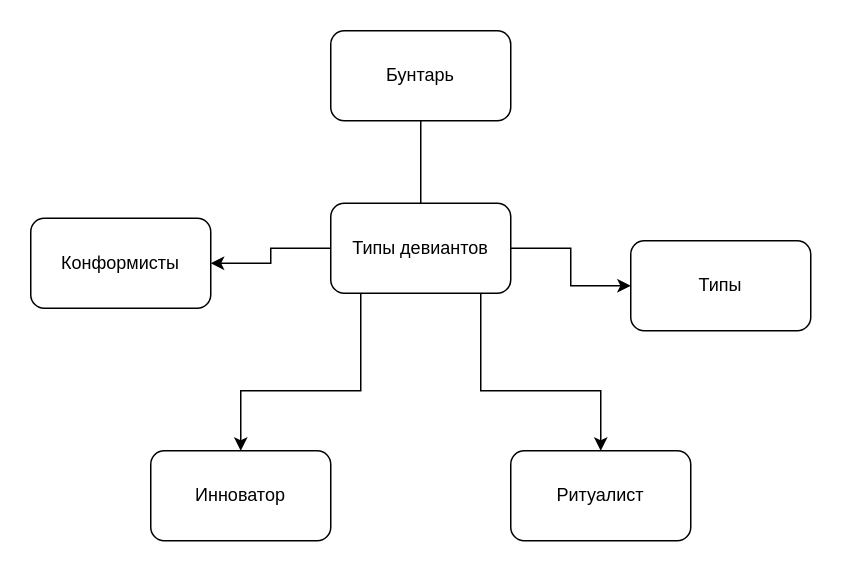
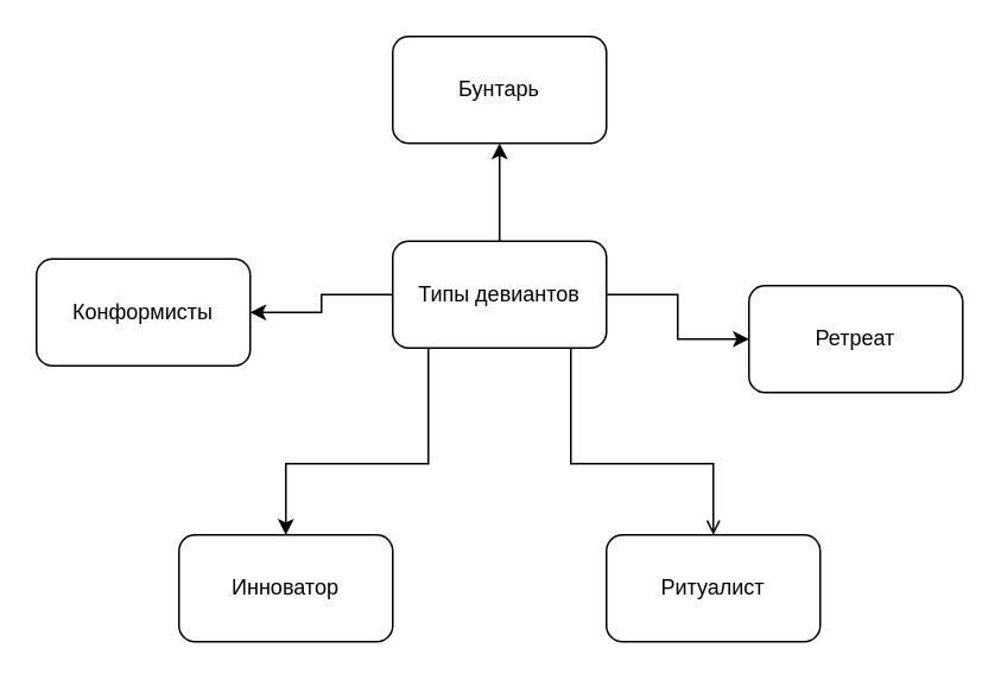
- <mxCell id="3" value="" style="edgeStyle=orthogonalEdgeStyle;rounded=0;orthogonalLoop=1;jettySize=auto;html=1;endArrow=none;" edge="1" parent="1" source="7" target="12"><mxGeometry relative="1" as="geometry" /></mxCell>
+ <mxCell id="3" value="" style="edgeStyle=orthogonalEdgeStyle;rounded=0;orthogonalLoop=1;jettySize=auto;html=1;" edge="1" parent="1" source="7" target="12"><mxGeometry relative="1" as="geometry" /></mxCell>
- <mxCell id="11" value="Типы" style="rounded=1;whiteSpace=wrap;html=1;" vertex="1" parent="1"><mxGeometry x="420" y="160" width="120" height="60" as="geometry" /></mxCell>
+ <mxCell id="11" value="Ретреат" style="rounded=1;whiteSpace=wrap;html=1;" vertex="1" parent="1"><mxGeometry x="420" y="160" width="120" height="60" as="geometry" /></mxCell>
- <mxCell id="6" style="edgeStyle=orthogonalEdgeStyle;rounded=0;orthogonalLoop=1;jettySize=auto;html=1;" edge="1" parent="1" source="7" target="10"><mxGeometry relative="1" as="geometry"><Array as="points"><mxPoint x="320" y="260" /><mxPoint x="400" y="260" /></Array></mxGeometry></mxCell>
+ <mxCell id="6" style="edgeStyle=orthogonalEdgeStyle;rounded=0;orthogonalLoop=1;jettySize=auto;html=1;endArrow=open;" edge="1" parent="1" source="7" target="10"><mxGeometry relative="1" as="geometry"><Array as="points"><mxPoint x="320" y="260" /><mxPoint x="400" y="260" /></Array></mxGeometry></mxCell>
